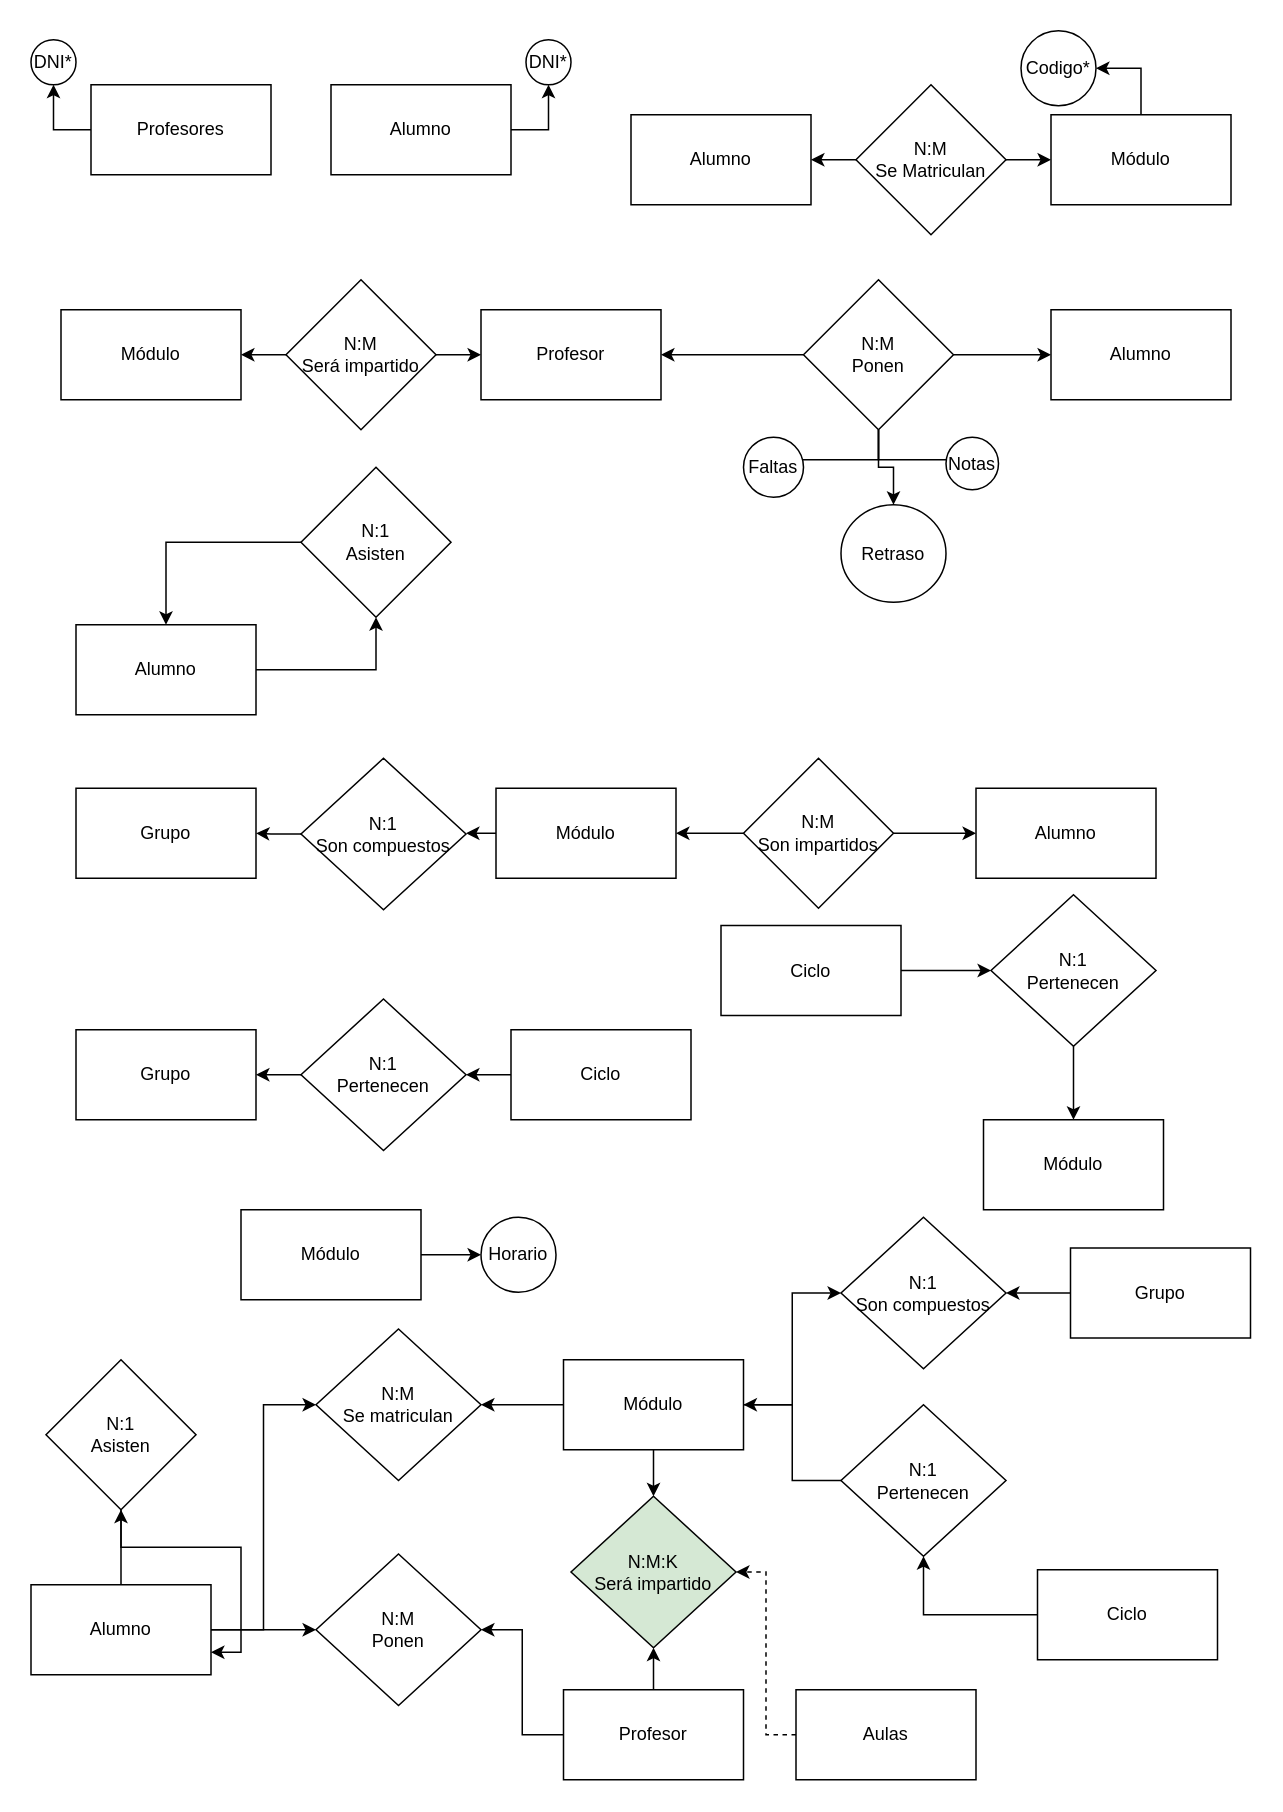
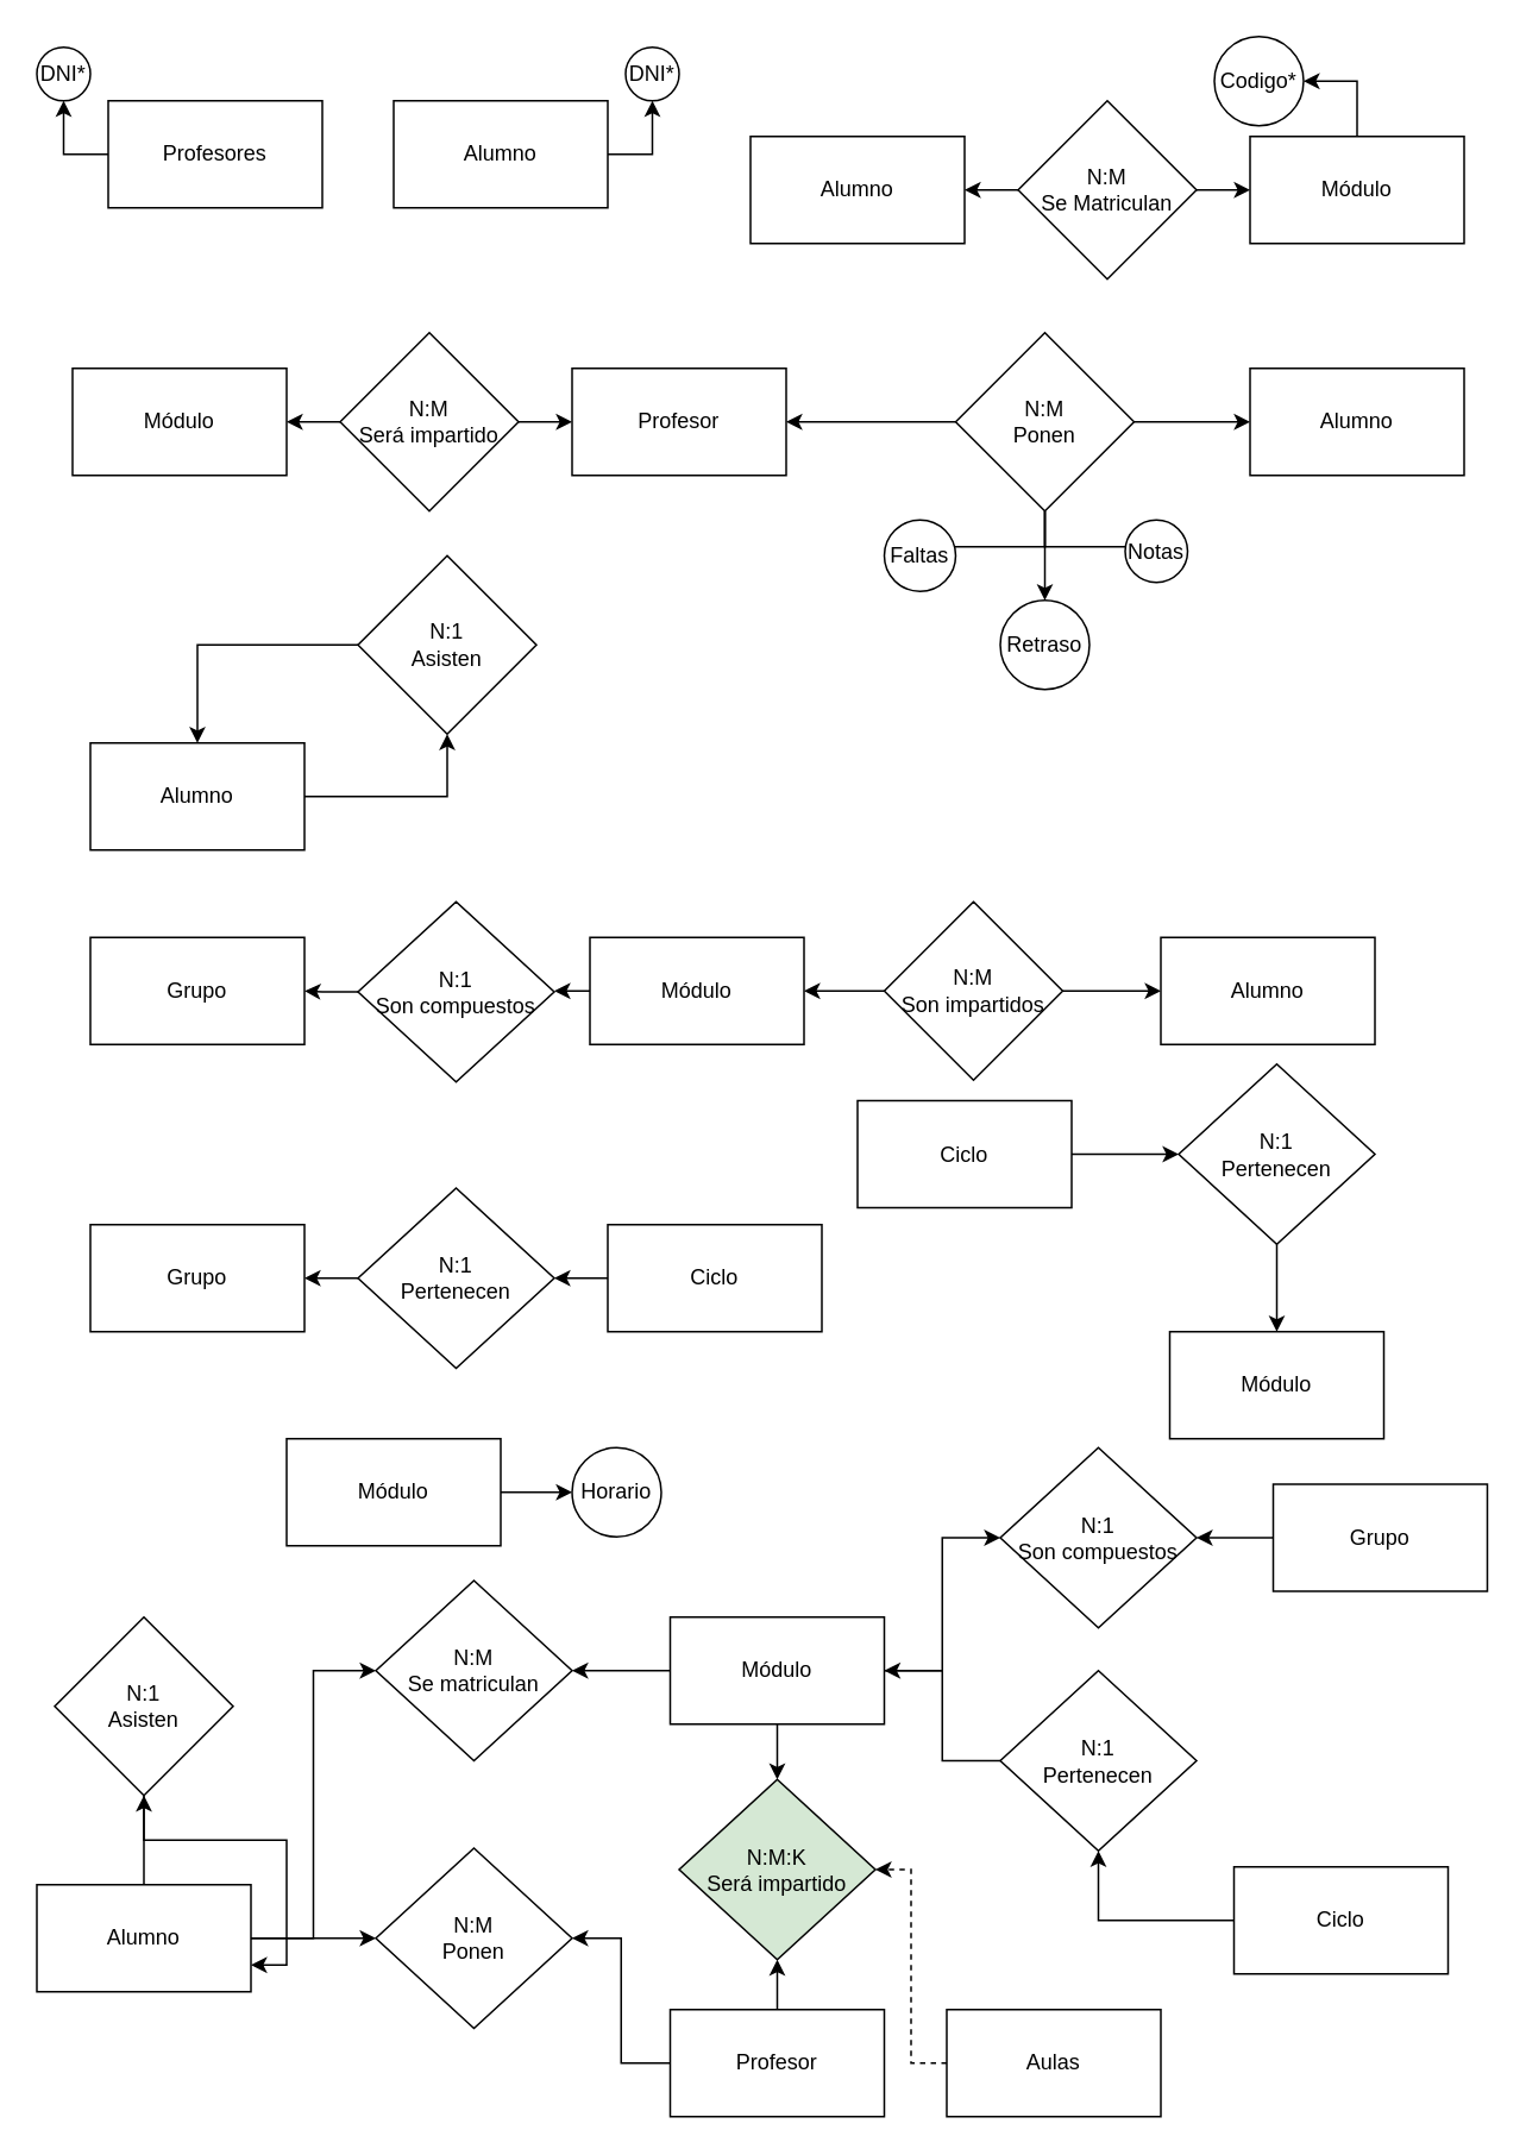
- <mxCell id="23" value="Retraso" style="ellipse;whiteSpace=wrap;html=1;aspect=fixed;" vertex="1" parent="1"><mxGeometry x="560" y="336" width="70" height="65" as="geometry" /></mxCell>
+ <mxCell id="23" value="Retraso" style="ellipse;whiteSpace=wrap;html=1;aspect=fixed;" vertex="1" parent="1"><mxGeometry x="560" y="336" width="50" height="50" as="geometry" /></mxCell>
